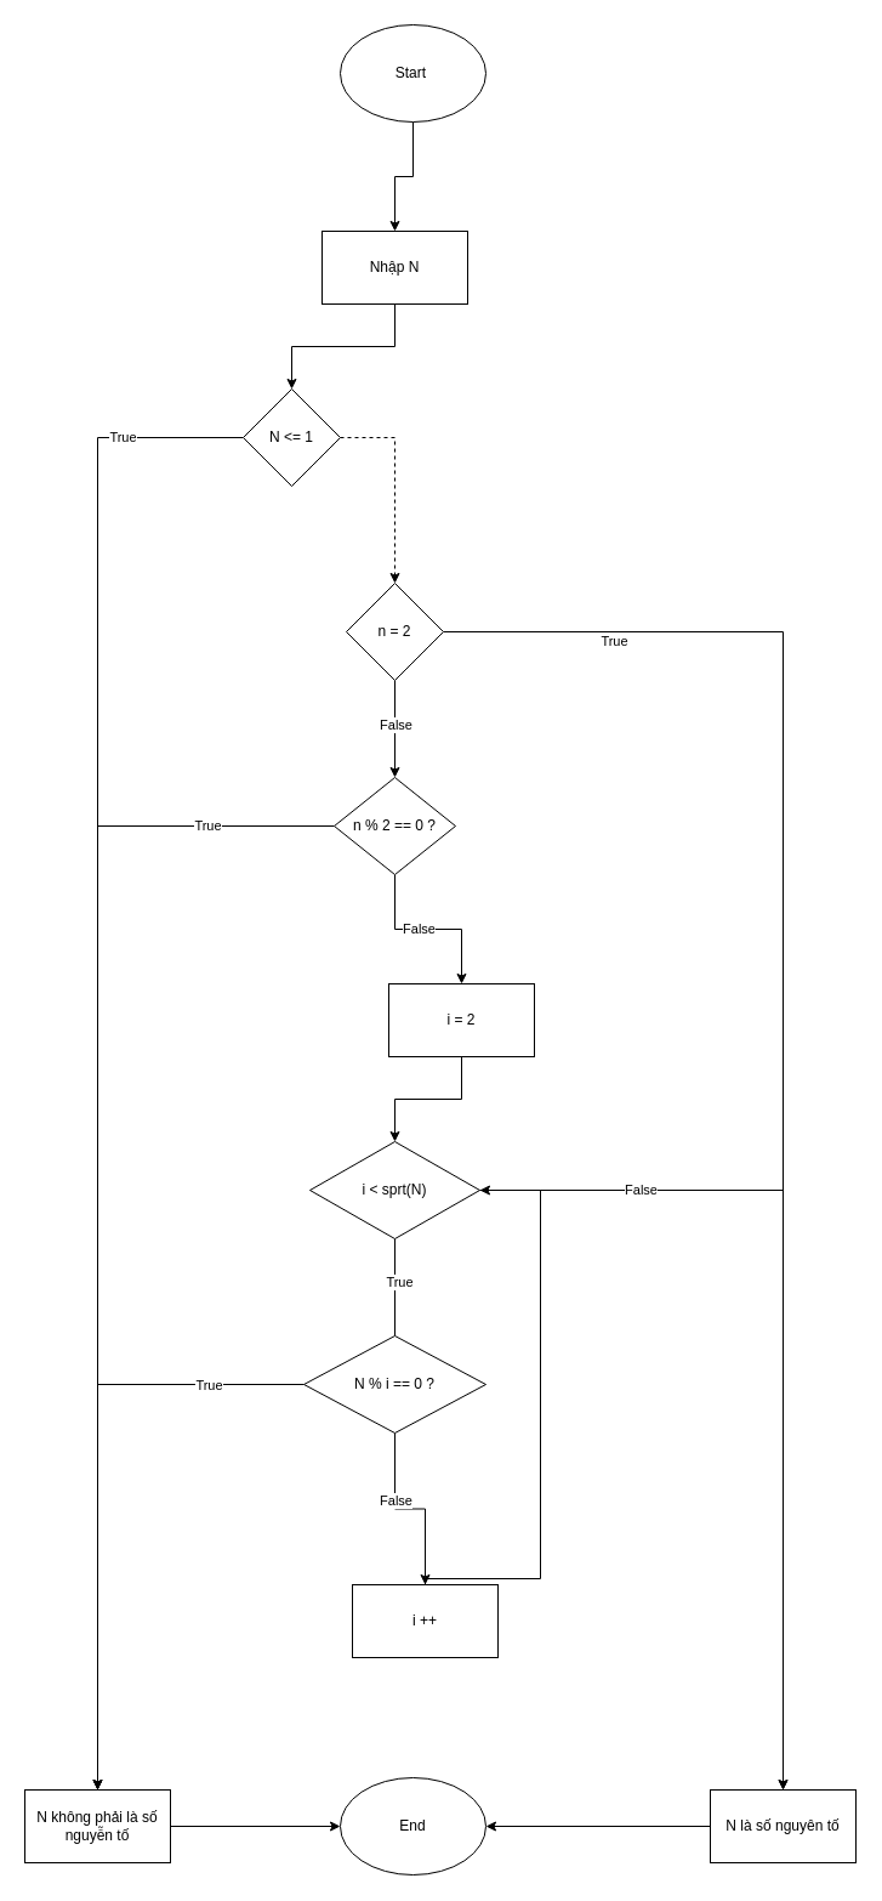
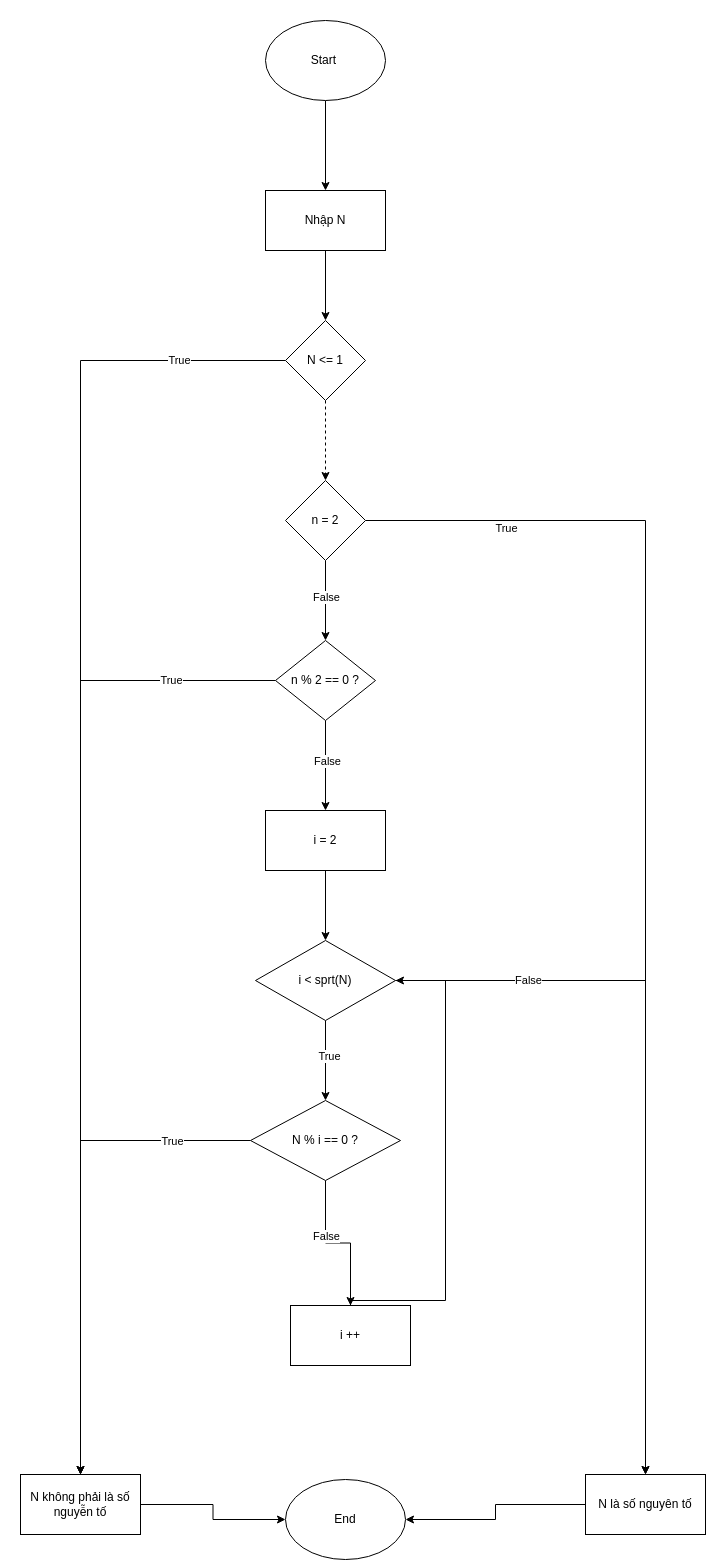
- <mxCell id="3" value="Start&amp;nbsp;" style="ellipse;whiteSpace=wrap;html=1;" vertex="1" parent="1"><mxGeometry x="280" y="20" width="120" height="80" as="geometry" /></mxCell>
+ <mxCell id="3" value="Start&amp;nbsp;" style="ellipse;whiteSpace=wrap;html=1;" vertex="1" parent="1"><mxGeometry x="265" y="20" width="120" height="80" as="geometry" /></mxCell>
- <mxCell id="9" value="N &amp;lt;= 1" style="rhombus;whiteSpace=wrap;html=1;" vertex="1" parent="1"><mxGeometry x="200" y="320" width="80" height="80" as="geometry" /></mxCell>
+ <mxCell id="9" value="N &amp;lt;= 1" style="rhombus;whiteSpace=wrap;html=1;" vertex="1" parent="1"><mxGeometry x="285" y="320" width="80" height="80" as="geometry" /></mxCell>
- <mxCell id="25" value="i = 2" style="whiteSpace=wrap;html=1;" vertex="1" parent="1"><mxGeometry x="320" y="810" width="120" height="60" as="geometry" /></mxCell>
+ <mxCell id="25" value="i = 2" style="whiteSpace=wrap;html=1;" vertex="1" parent="1"><mxGeometry x="265" y="810" width="120" height="60" as="geometry" /></mxCell>
- <mxCell id="26" value="" style="edgeStyle=orthogonalEdgeStyle;rounded=0;orthogonalLoop=1;jettySize=auto;html=1;endArrow=none;" edge="1" parent="1" source="30" target="35"><mxGeometry relative="1" as="geometry" /></mxCell>
+ <mxCell id="26" value="" style="edgeStyle=orthogonalEdgeStyle;rounded=0;orthogonalLoop=1;jettySize=auto;html=1;" edge="1" parent="1" source="30" target="35"><mxGeometry relative="1" as="geometry" /></mxCell>
- <mxCell id="38" value="End" style="ellipse;whiteSpace=wrap;html=1;" vertex="1" parent="1"><mxGeometry x="280" y="1464" width="120" height="80" as="geometry" /></mxCell>
+ <mxCell id="38" value="End" style="ellipse;whiteSpace=wrap;html=1;" vertex="1" parent="1"><mxGeometry x="285" y="1479" width="120" height="80" as="geometry" /></mxCell>
